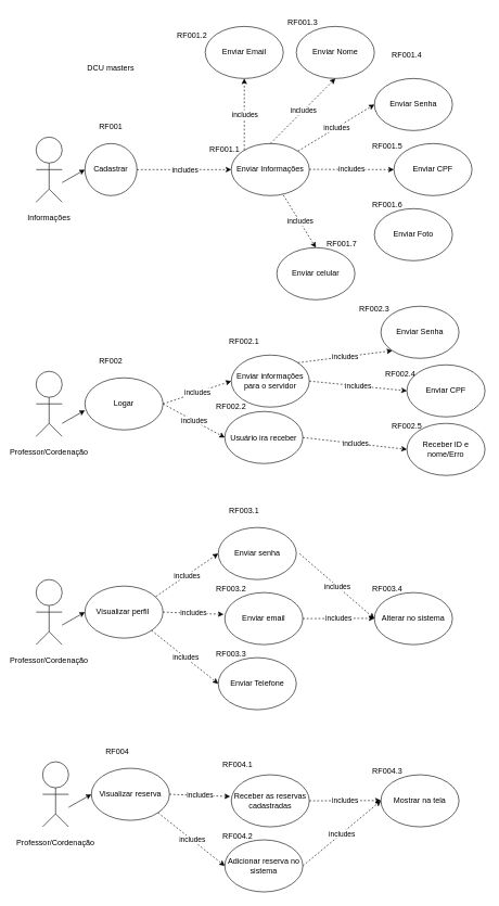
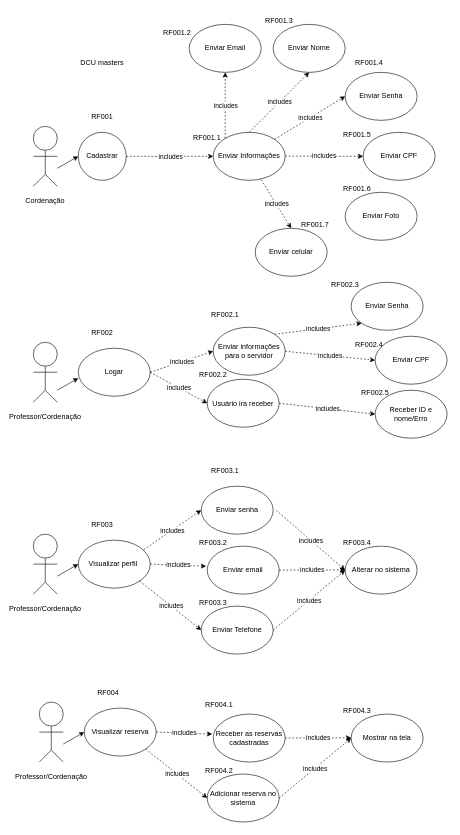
- <mxCell id="110" value="RF001.4" style="text;html=1;strokeColor=none;fillColor=none;align=center;verticalAlign=middle;whiteSpace=wrap;rounded=0;" vertex="1" parent="1"><mxGeometry x="595" y="70" width="60" height="30" as="geometry" /></mxCell>
+ <mxCell id="110" value="RF001.4" style="text;html=1;strokeColor=none;fillColor=none;align=center;verticalAlign=middle;whiteSpace=wrap;rounded=0;" vertex="1" parent="1"><mxGeometry x="585" y="90" width="60" height="30" as="geometry" /></mxCell>
- <mxCell id="23" value="Informações" style="text;html=1;strokeColor=none;fillColor=none;align=center;verticalAlign=middle;whiteSpace=wrap;rounded=0;" parent="1" vertex="1"><mxGeometry x="20" y="320" width="110" height="30" as="geometry" /></mxCell>
+ <mxCell id="23" value="Cordenação" style="text;html=1;strokeColor=none;fillColor=none;align=center;verticalAlign=middle;whiteSpace=wrap;rounded=0;" parent="1" vertex="1"><mxGeometry x="20" y="320" width="110" height="30" as="geometry" /></mxCell>
+ <mxCell id="69" value="RF003" style="text;html=1;strokeColor=none;fillColor=none;align=center;verticalAlign=middle;whiteSpace=wrap;rounded=0;" parent="1" vertex="1"><mxGeometry x="140" y="860" width="60" height="30" as="geometry" /></mxCell>
+ <mxCell id="78" value="i" style="endArrow=classic;html=1;rounded=0;dashed=1;entryX=0;entryY=0.5;entryDx=0;entryDy=0;exitX=1;exitY=0.5;exitDx=0;exitDy=0;" edge="1" parent="1" source="75" target="56"><mxGeometry relative="1" as="geometry"><mxPoint x="522.426" y="1008.284" as="sourcePoint" /><mxPoint x="625" y="1090" as="targetPoint" /></mxGeometry></mxCell>
+ <mxCell id="79" value="includes" style="edgeLabel;resizable=0;html=1;align=center;verticalAlign=middle;" connectable="0" vertex="1" parent="78"><mxGeometry relative="1" as="geometry" /></mxCell>
